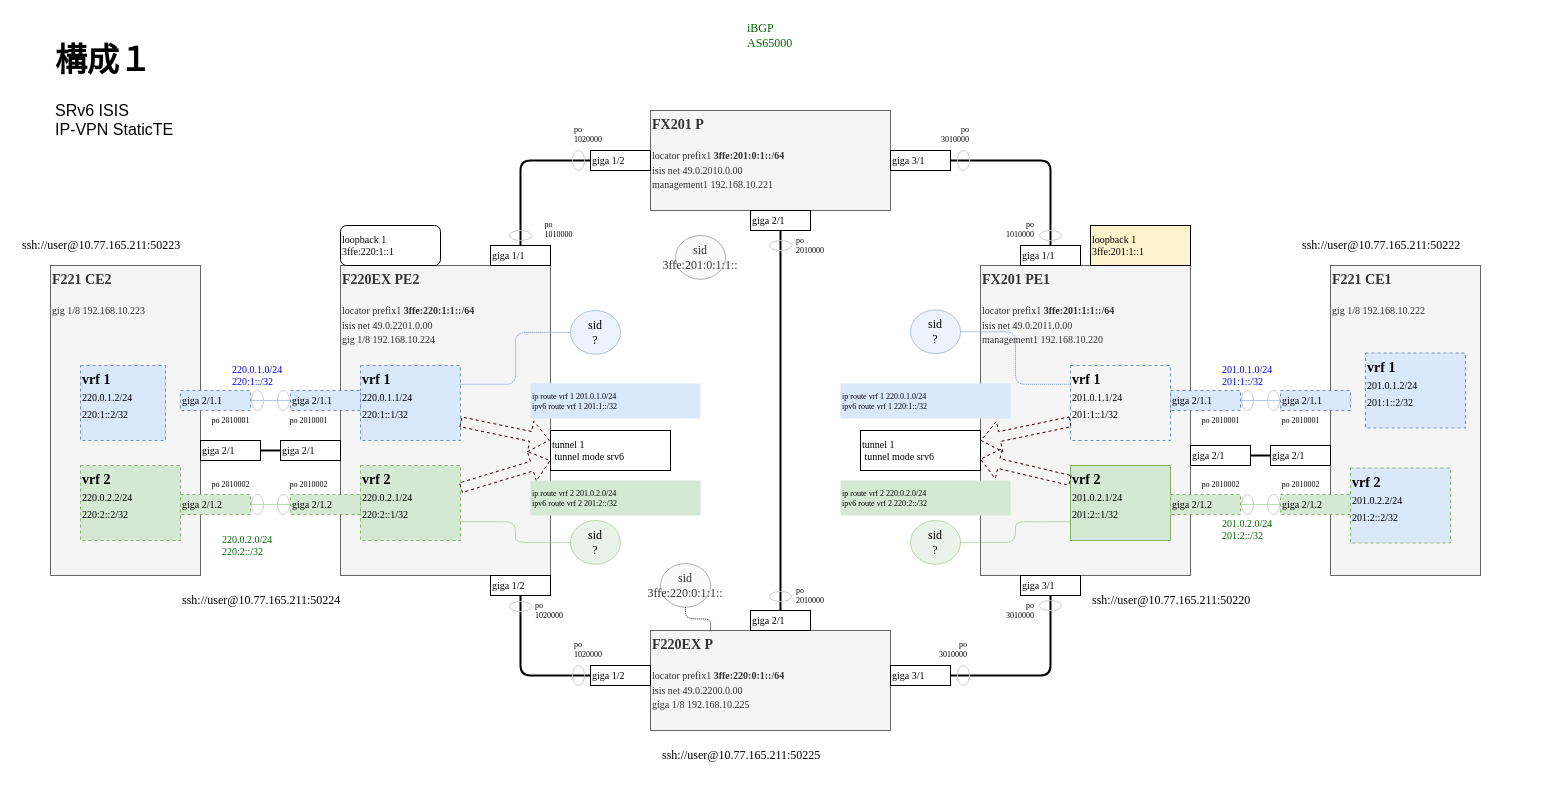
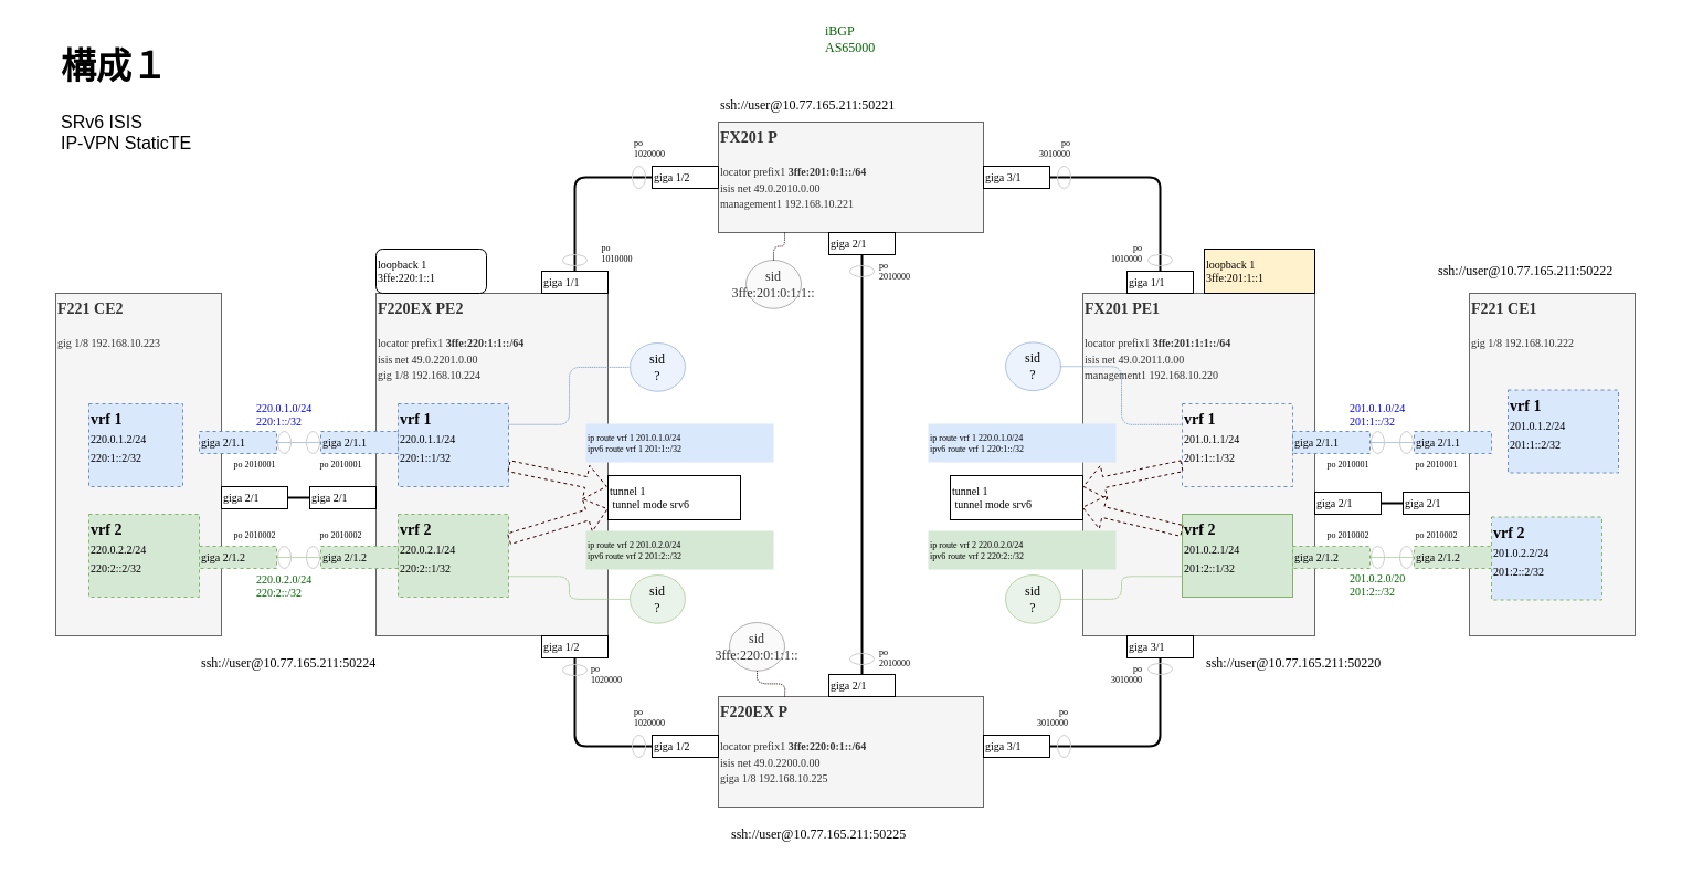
+ <mxCell id="8" value="ssh://user@10.77.165.211:50221" style="text;html=1;strokeColor=none;fillColor=none;align=left;verticalAlign=middle;whiteSpace=wrap;rounded=0;fontFamily=Verdana;fontSize=12;fontColor=#000000;" parent="1" vertex="1"><mxGeometry x="650" y="80" width="220" height="30" as="geometry" /></mxCell>
+ <mxCell id="73" style="edgeStyle=orthogonalEdgeStyle;html=1;exitX=0.5;exitY=0;exitDx=0;exitDy=0;fontFamily=Lucida Console;fontSize=10;fontColor=#000000;endArrow=none;endFill=0;strokeWidth=1;dashed=1;dashPattern=1 1;fillColor=#dae8fc;strokeColor=#330000;entryX=0.25;entryY=1;entryDx=0;entryDy=0;" parent="1" source="71" target="7" edge="1"><mxGeometry relative="1" as="geometry"><mxPoint x="1052" y="396.875" as="sourcePoint" /><mxPoint x="1080" y="413" as="targetPoint" /></mxGeometry></mxCell>
- <mxCell id="58" value="ssh://user@10.77.165.211:50223" style="text;html=1;strokeColor=none;fillColor=none;align=left;verticalAlign=middle;whiteSpace=wrap;rounded=0;fontFamily=Verdana;fontSize=12;fontColor=#000000;" parent="1" vertex="1"><mxGeometry x="20" y="230" width="220" height="30" as="geometry" /></mxCell>
- <mxCell id="81" value="&lt;font style=&quot;font-size: 10px&quot;&gt;201.0.2.0/24&lt;br style=&quot;font-size: 10px&quot;&gt;201:2::/32&lt;br style=&quot;font-size: 10px&quot;&gt;&lt;/font&gt;" style="text;html=1;align=left;verticalAlign=middle;resizable=0;points=[];autosize=1;strokeColor=none;fillColor=none;fontFamily=Lucida Console;fontSize=10;fontColor=#006600;" parent="1" vertex="1"><mxGeometry x="1220" y="514" width="90" height="30" as="geometry" /></mxCell>
+ <mxCell id="81" value="&lt;font style=&quot;font-size: 10px&quot;&gt;201.0.2.0/20&lt;br style=&quot;font-size: 10px&quot;&gt;201:2::/32&lt;br style=&quot;font-size: 10px&quot;&gt;&lt;/font&gt;" style="text;html=1;align=left;verticalAlign=middle;resizable=0;points=[];autosize=1;strokeColor=none;fillColor=none;fontFamily=Lucida Console;fontSize=10;fontColor=#006600;" parent="1" vertex="1"><mxGeometry x="1220" y="514" width="90" height="30" as="geometry" /></mxCell>
- <mxCell id="62" value="&lt;font style=&quot;font-size: 10px;&quot;&gt;220.0.2.0/24&lt;br style=&quot;font-size: 10px;&quot;&gt;220:2::/32&lt;br style=&quot;font-size: 10px;&quot;&gt;&lt;/font&gt;" style="text;html=1;align=left;verticalAlign=middle;resizable=0;points=[];autosize=1;strokeColor=none;fillColor=none;fontFamily=Lucida Console;fontSize=10;fontColor=#006600;" parent="1" vertex="1"><mxGeometry x="220" y="530" width="90" height="30" as="geometry" /></mxCell>
+ <mxCell id="62" value="&lt;font style=&quot;font-size: 10px;&quot;&gt;220.0.2.0/24&lt;br style=&quot;font-size: 10px;&quot;&gt;220:2::/32&lt;br style=&quot;font-size: 10px;&quot;&gt;&lt;/font&gt;" style="text;html=1;align=left;verticalAlign=middle;resizable=0;points=[];autosize=1;strokeColor=none;fillColor=none;fontFamily=Lucida Console;fontSize=10;fontColor=#006600;" parent="1" vertex="1"><mxGeometry x="230" y="515" width="90" height="30" as="geometry" /></mxCell>
